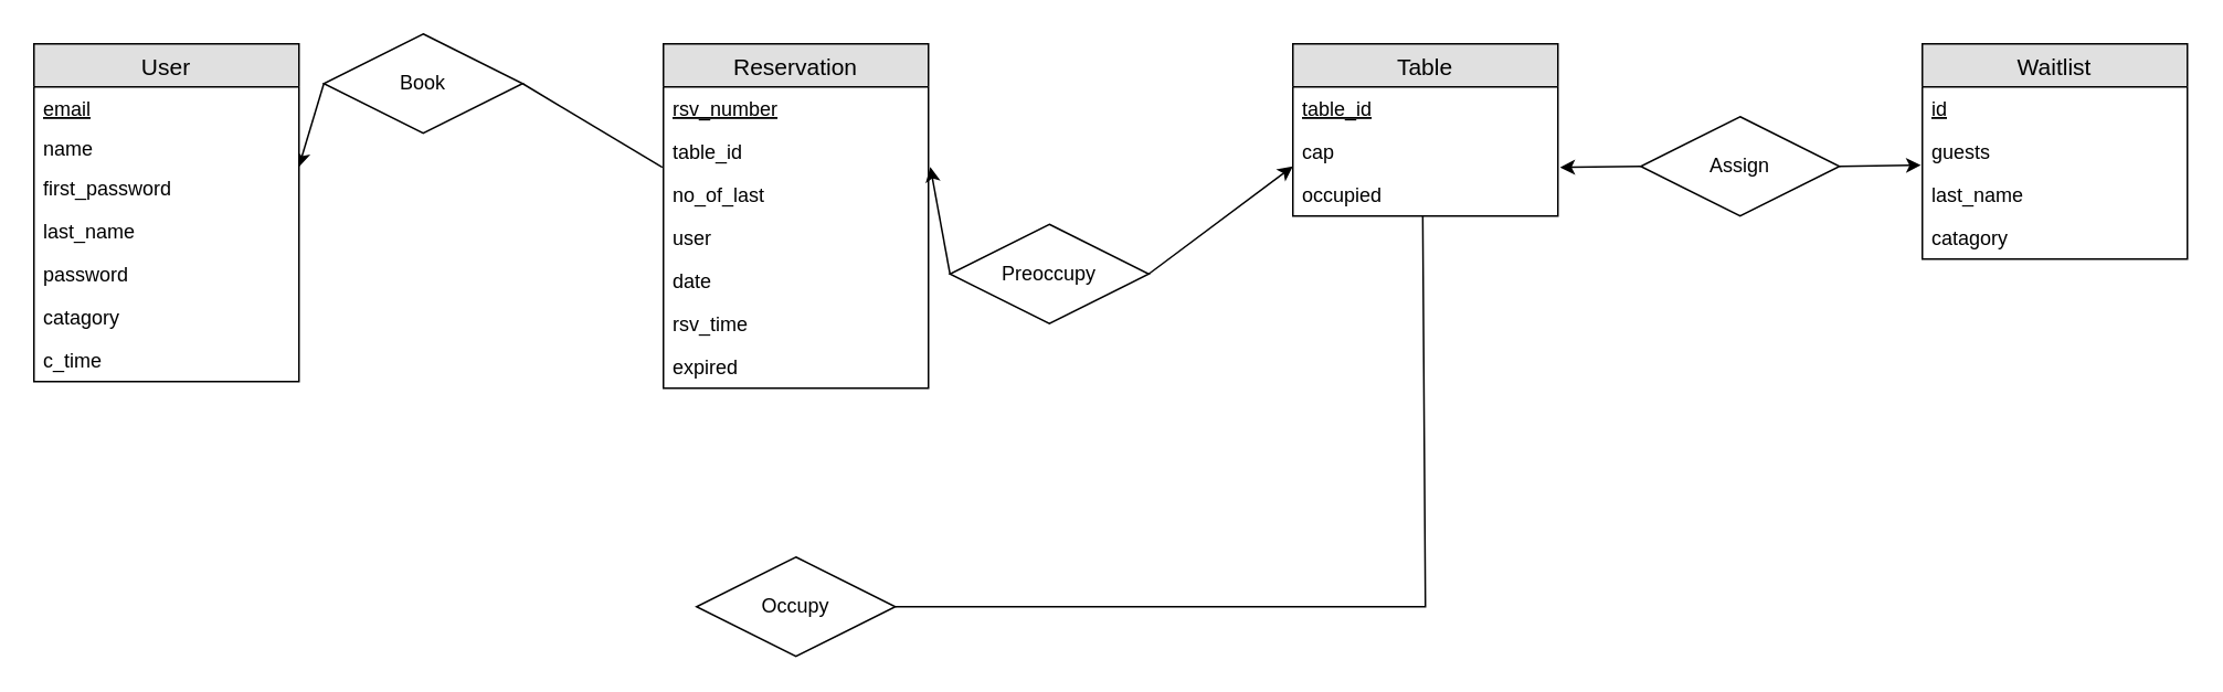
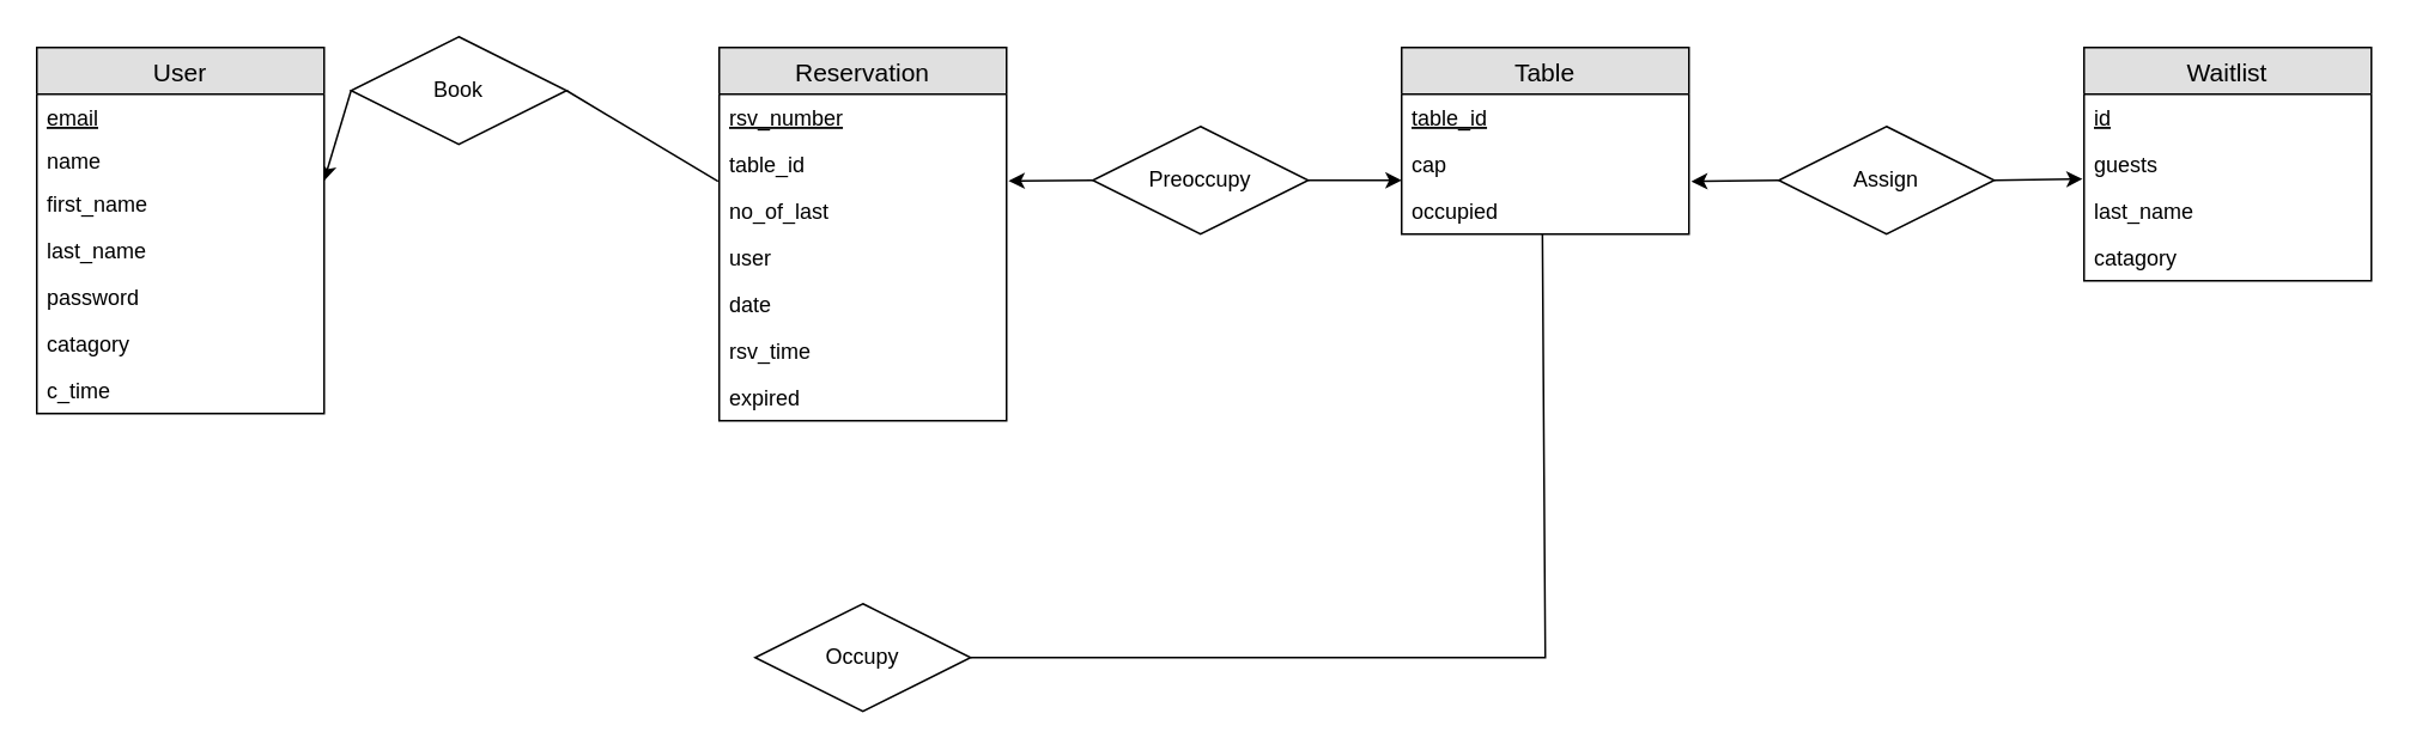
- <mxCell id="12" value="first_password" style="text;strokeColor=none;fillColor=none;spacingLeft=4;spacingRight=4;overflow=hidden;rotatable=0;points=[[0,0.5],[1,0.5]];portConstraint=eastwest;fontSize=12;fontStyle=0" parent="9" vertex="1"><mxGeometry y="74" width="160" height="26" as="geometry" /></mxCell>
+ <mxCell id="12" value="first_name" style="text;strokeColor=none;fillColor=none;spacingLeft=4;spacingRight=4;overflow=hidden;rotatable=0;points=[[0,0.5],[1,0.5]];portConstraint=eastwest;fontSize=12;fontStyle=0" parent="9" vertex="1"><mxGeometry y="74" width="160" height="26" as="geometry" /></mxCell>
- <mxCell id="6" value="Preoccupy" style="shape=rhombus;perimeter=rhombusPerimeter;whiteSpace=wrap;html=1;align=center;" vertex="1" parent="1"><mxGeometry x="573" y="135" width="120" height="60" as="geometry" /></mxCell>
+ <mxCell id="6" value="Preoccupy" style="shape=rhombus;perimeter=rhombusPerimeter;whiteSpace=wrap;html=1;align=center;" vertex="1" parent="1"><mxGeometry x="608" y="70" width="120" height="60" as="geometry" /></mxCell>
